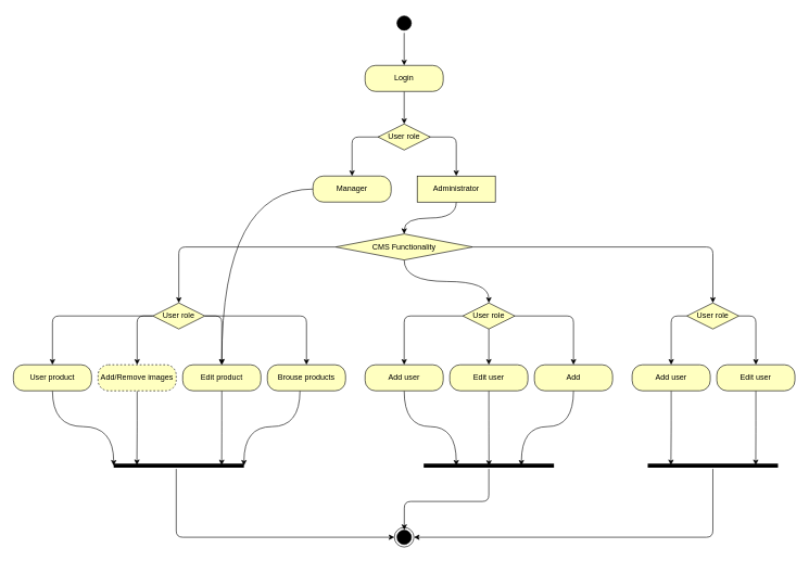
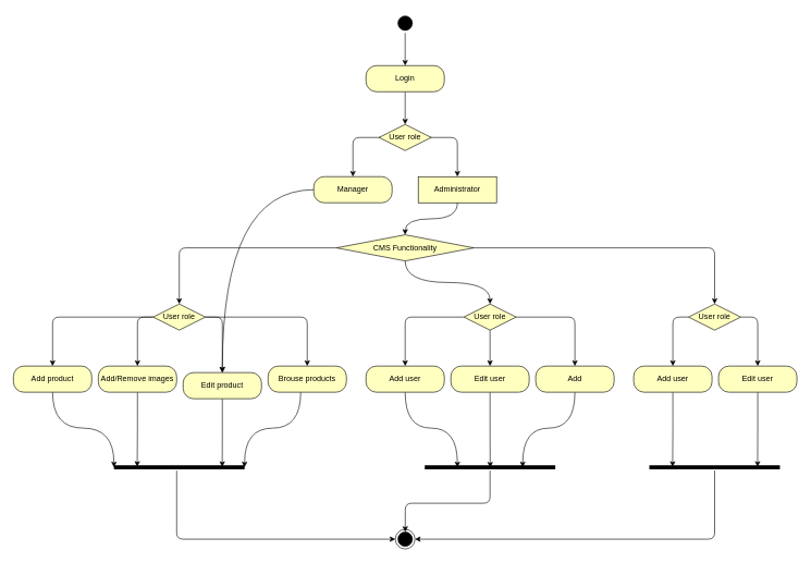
- <mxCell id="30" value="User product" style="rounded=1;whiteSpace=wrap;html=1;arcSize=40;fontColor=#000000;fillColor=#ffffc0;strokeColor=#000000;shadow=0;" vertex="1" parent="1"><mxGeometry x="20" y="560" width="120" height="40" as="geometry" /></mxCell>
+ <mxCell id="30" value="Add product" style="rounded=1;whiteSpace=wrap;html=1;arcSize=40;fontColor=#000000;fillColor=#ffffc0;strokeColor=#000000;shadow=0;" vertex="1" parent="1"><mxGeometry x="20" y="560" width="120" height="40" as="geometry" /></mxCell>
- <mxCell id="26" value="Add/Remove images" style="rounded=1;whiteSpace=wrap;html=1;arcSize=40;fontColor=#000000;fillColor=#ffffc0;strokeColor=#000000;shadow=0;dashed=1;" vertex="1" parent="1"><mxGeometry x="150" y="560" width="120" height="40" as="geometry" /></mxCell>
+ <mxCell id="26" value="Add/Remove images" style="rounded=1;whiteSpace=wrap;html=1;arcSize=40;fontColor=#000000;fillColor=#ffffc0;strokeColor=#000000;shadow=0;" vertex="1" parent="1"><mxGeometry x="150" y="560" width="120" height="40" as="geometry" /></mxCell>
- <mxCell id="28" value="Edit product" style="rounded=1;whiteSpace=wrap;html=1;arcSize=40;fontColor=#000000;fillColor=#ffffc0;strokeColor=#000000;shadow=0;" vertex="1" parent="1"><mxGeometry x="280" y="560" width="120" height="40" as="geometry" /></mxCell>
+ <mxCell id="28" value="Edit product" style="rounded=1;whiteSpace=wrap;html=1;arcSize=40;fontColor=#000000;fillColor=#ffffc0;strokeColor=#000000;shadow=0;" vertex="1" parent="1"><mxGeometry x="280" y="570" width="120" height="40" as="geometry" /></mxCell>
